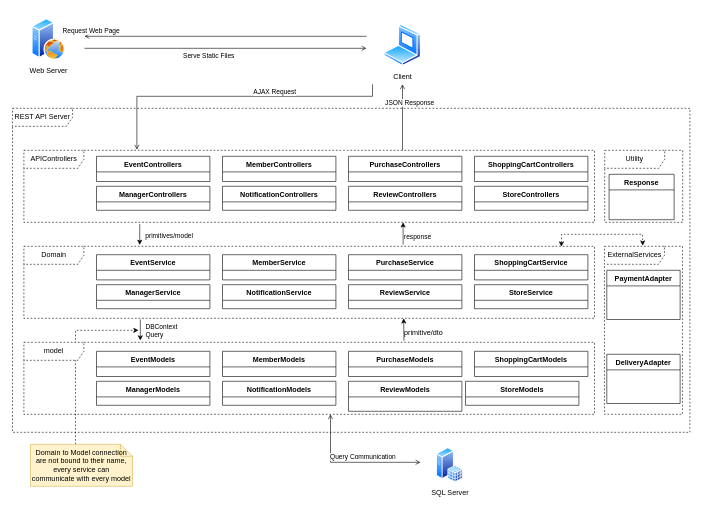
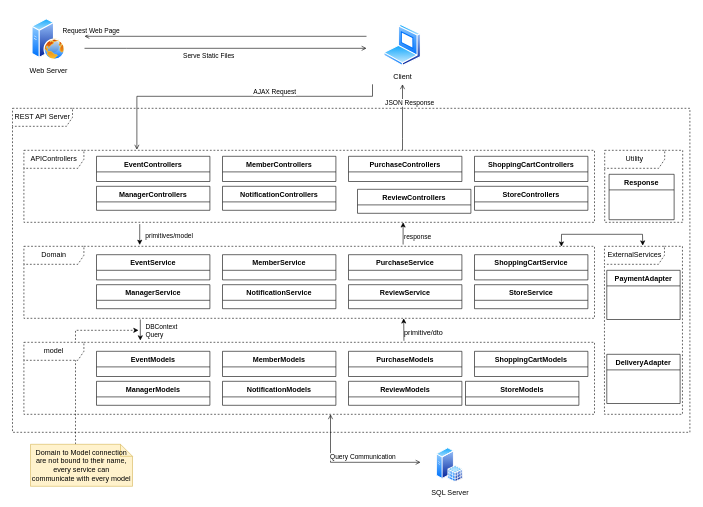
- <mxCell id="38" value="ReviewControllers" style="swimlane;fontStyle=1;align=center;verticalAlign=top;childLayout=stackLayout;horizontal=1;startSize=26;horizontalStack=0;resizeParent=1;resizeParentMax=0;resizeLast=0;collapsible=1;marginBottom=0;" vertex="1" parent="31"><mxGeometry x="541" y="60" width="189" height="40" as="geometry" /></mxCell>
+ <mxCell id="38" value="ReviewControllers" style="swimlane;fontStyle=1;align=center;verticalAlign=top;childLayout=stackLayout;horizontal=1;startSize=26;horizontalStack=0;resizeParent=1;resizeParentMax=0;resizeLast=0;collapsible=1;marginBottom=0;" vertex="1" parent="31"><mxGeometry x="556" y="65" width="189" height="40" as="geometry" /></mxCell>
- <mxCell id="69" value="" style="endArrow=classic;startArrow=classic;html=1;rounded=0;exitX=0.942;exitY=0.005;exitDx=0;exitDy=0;exitPerimeter=0;entryX=0.491;entryY=-0.004;entryDx=0;entryDy=0;entryPerimeter=0;dashed=1;" edge="1" parent="1" source="42" target="28"><mxGeometry width="50" height="50" relative="1" as="geometry"><mxPoint x="990" y="490" as="sourcePoint" /><mxPoint x="1040" y="440" as="targetPoint" /><Array as="points"><mxPoint x="935" y="390" /><mxPoint x="1070" y="390" /></Array></mxGeometry></mxCell>
+ <mxCell id="69" value="" style="endArrow=classic;startArrow=classic;html=1;rounded=0;exitX=0.942;exitY=0.005;exitDx=0;exitDy=0;exitPerimeter=0;entryX=0.491;entryY=-0.004;entryDx=0;entryDy=0;entryPerimeter=0;" edge="1" parent="1" source="42" target="28"><mxGeometry width="50" height="50" relative="1" as="geometry"><mxPoint x="990" y="490" as="sourcePoint" /><mxPoint x="1040" y="440" as="targetPoint" /><Array as="points"><mxPoint x="935" y="390" /><mxPoint x="1070" y="390" /></Array></mxGeometry></mxCell>
- <mxCell id="59" value="ReviewModels" style="swimlane;fontStyle=1;align=center;verticalAlign=top;childLayout=stackLayout;horizontal=1;startSize=26;horizontalStack=0;resizeParent=1;resizeParentMax=0;resizeLast=0;collapsible=1;marginBottom=0;" vertex="1" parent="52"><mxGeometry x="541" y="65" width="189" height="50" as="geometry" /></mxCell>
+ <mxCell id="59" value="ReviewModels" style="swimlane;fontStyle=1;align=center;verticalAlign=top;childLayout=stackLayout;horizontal=1;startSize=26;horizontalStack=0;resizeParent=1;resizeParentMax=0;resizeLast=0;collapsible=1;marginBottom=0;" vertex="1" parent="52"><mxGeometry x="541" y="65" width="189" height="40" as="geometry" /></mxCell>
